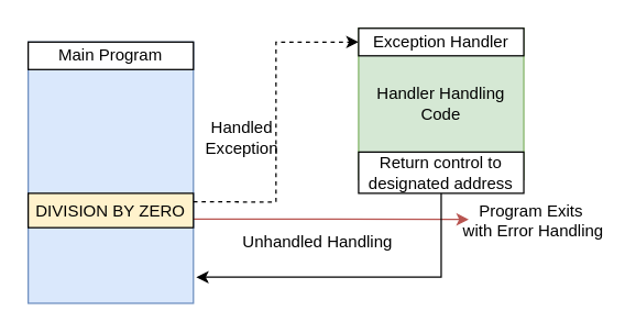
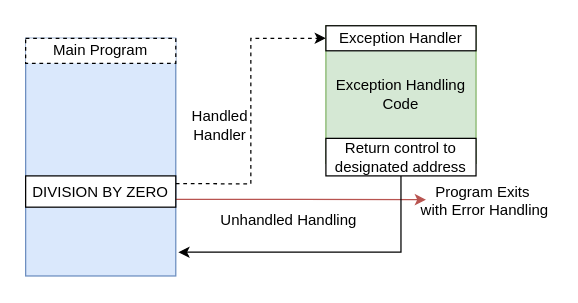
- <mxCell id="3" value="&lt;div&gt;Main Program&lt;/div&gt;" style="rounded=0;whiteSpace=wrap;html=1;" vertex="1" parent="1"><mxGeometry x="20" y="30" width="120" height="20" as="geometry" /></mxCell>
+ <mxCell id="3" value="&lt;div&gt;Main Program&lt;/div&gt;" style="rounded=0;whiteSpace=wrap;html=1;dashed=1;" vertex="1" parent="1"><mxGeometry x="20" y="30" width="120" height="20" as="geometry" /></mxCell>
- <mxCell id="7" value="&lt;div&gt;Handler Handling Code&lt;/div&gt;" style="rounded=0;whiteSpace=wrap;html=1;fillColor=#d5e8d4;strokeColor=#82b366;" vertex="1" parent="1"><mxGeometry x="260" y="20" width="120" height="110" as="geometry" /></mxCell>
+ <mxCell id="7" value="&lt;div&gt;Exception Handling Code&lt;/div&gt;" style="rounded=0;whiteSpace=wrap;html=1;fillColor=#d5e8d4;strokeColor=#82b366;" vertex="1" parent="1"><mxGeometry x="260" y="20" width="120" height="110" as="geometry" /></mxCell>
- <mxCell id="11" value="Handled&lt;br&gt;&lt;div&gt;Exception&lt;/div&gt;" style="text;html=1;align=center;verticalAlign=middle;resizable=0;points=[];autosize=1;strokeColor=none;fillColor=none;" vertex="1" parent="1"><mxGeometry x="140" y="80" width="70" height="40" as="geometry" /></mxCell>
+ <mxCell id="11" value="Handled&lt;br&gt;&lt;div&gt;Handler&lt;/div&gt;" style="text;html=1;align=center;verticalAlign=middle;resizable=0;points=[];autosize=1;strokeColor=none;fillColor=none;" vertex="1" parent="1"><mxGeometry x="140" y="80" width="70" height="40" as="geometry" /></mxCell>
- <mxCell id="6" value="DIVISION BY ZERO" style="rounded=0;whiteSpace=wrap;html=1;fillColor=#fff2cc;" vertex="1" parent="1"><mxGeometry x="20" y="140" width="120" height="25" as="geometry" /></mxCell>
+ <mxCell id="6" value="DIVISION BY ZERO" style="rounded=0;whiteSpace=wrap;html=1;" vertex="1" parent="1"><mxGeometry x="20" y="140" width="120" height="25" as="geometry" /></mxCell>
